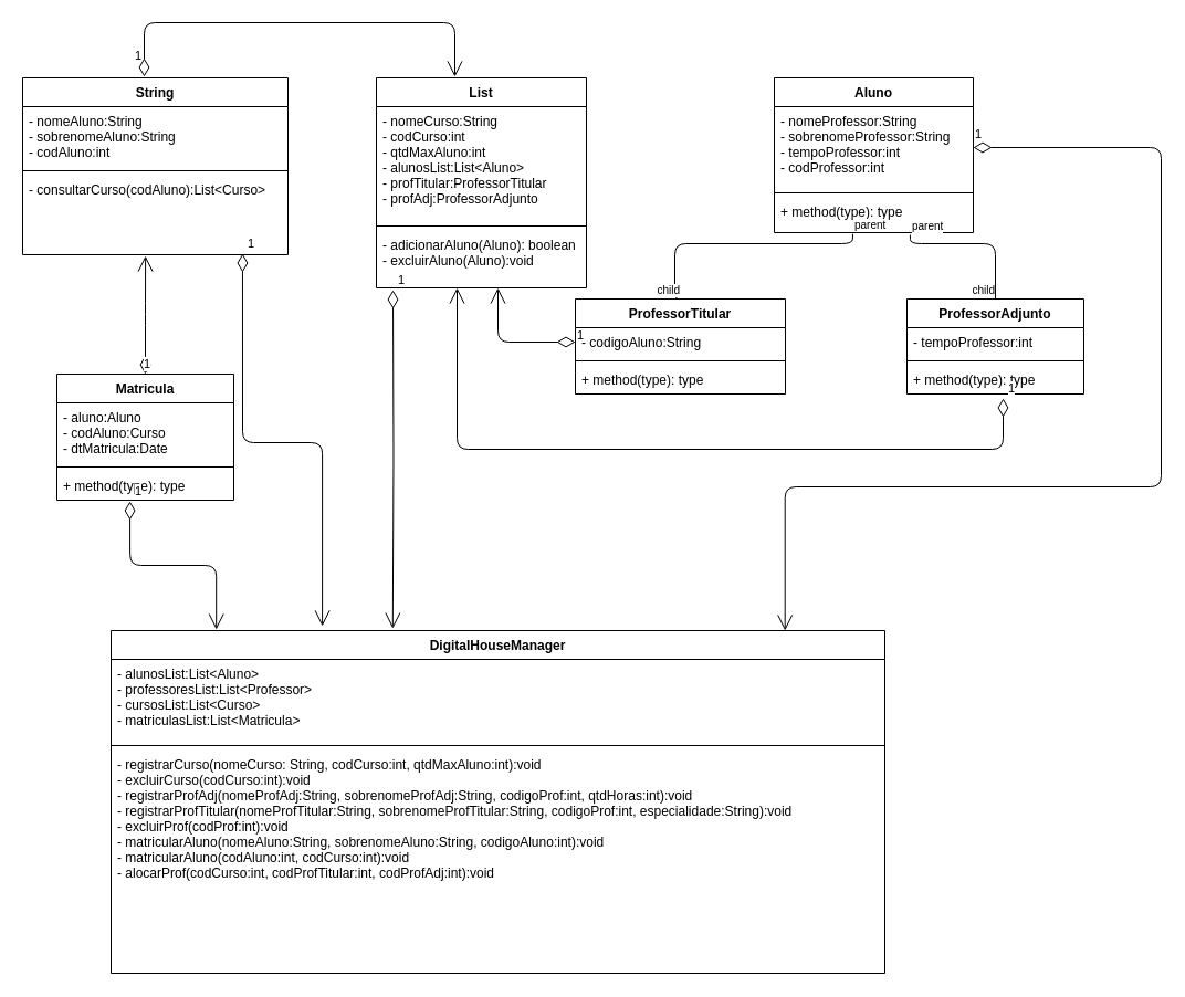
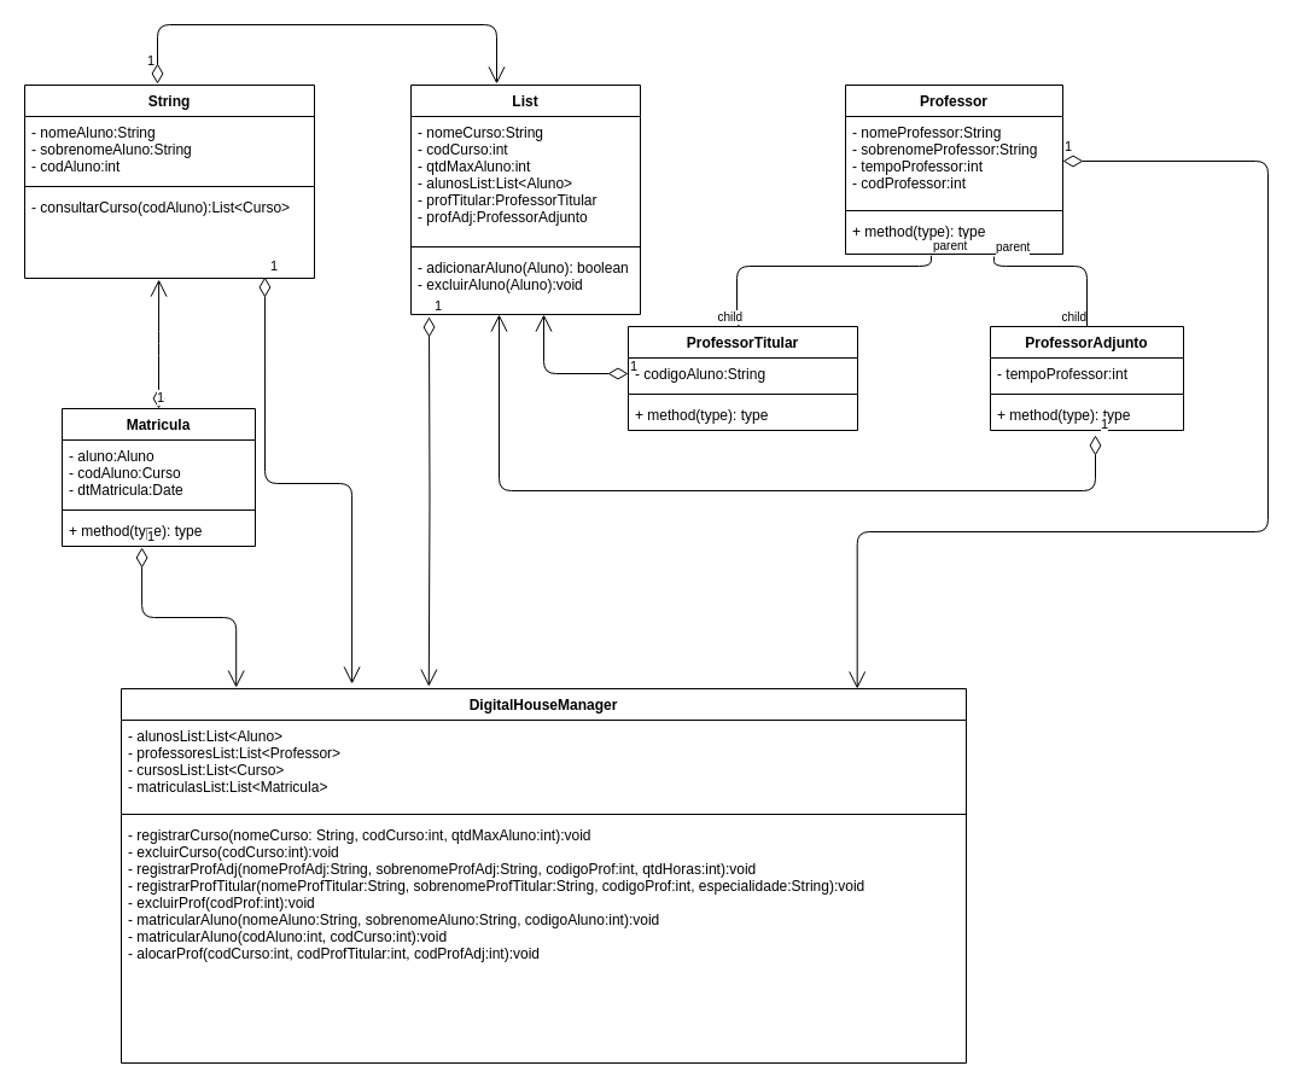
- <mxCell id="10" value="Aluno" style="swimlane;fontStyle=1;align=center;verticalAlign=top;childLayout=stackLayout;horizontal=1;startSize=26;horizontalStack=0;resizeParent=1;resizeParentMax=0;resizeLast=0;collapsible=1;marginBottom=0;" vertex="1" parent="1"><mxGeometry x="700" y="70" width="180" height="140" as="geometry" /></mxCell>
+ <mxCell id="10" value="Professor" style="swimlane;fontStyle=1;align=center;verticalAlign=top;childLayout=stackLayout;horizontal=1;startSize=26;horizontalStack=0;resizeParent=1;resizeParentMax=0;resizeLast=0;collapsible=1;marginBottom=0;" vertex="1" parent="1"><mxGeometry x="700" y="70" width="180" height="140" as="geometry" /></mxCell>
